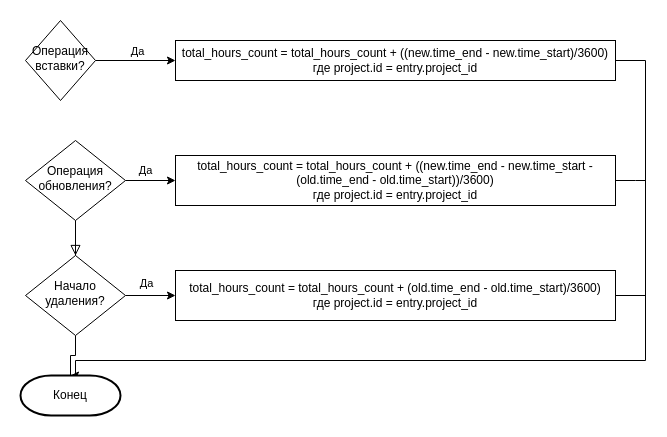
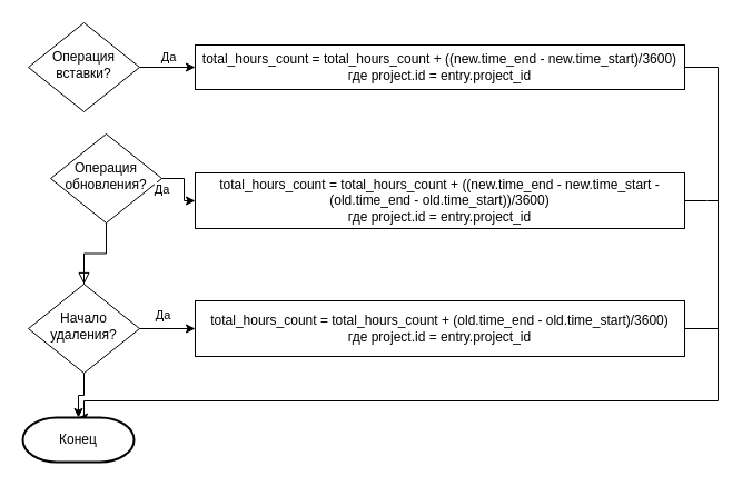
- <mxCell id="4" value="Операция вставки?" style="rhombus;whiteSpace=wrap;html=1;shadow=0;fontFamily=Helvetica;fontSize=12;align=center;strokeWidth=1;spacing=6;spacingTop=-4;" parent="1" vertex="1"><mxGeometry x="25" y="20" width="70" height="80" as="geometry" /></mxCell>
+ <mxCell id="4" value="Операция вставки?" style="rhombus;whiteSpace=wrap;html=1;shadow=0;fontFamily=Helvetica;fontSize=12;align=center;strokeWidth=1;spacing=6;spacingTop=-4;" parent="1" vertex="1"><mxGeometry x="25" y="20" width="100" height="80" as="geometry" /></mxCell>
- <mxCell id="7" value="Операция обновления?" style="rhombus;whiteSpace=wrap;html=1;shadow=0;fontFamily=Helvetica;fontSize=12;align=center;strokeWidth=1;spacing=6;spacingTop=-4;" parent="1" vertex="1"><mxGeometry x="25" y="140" width="100" height="80" as="geometry" /></mxCell>
+ <mxCell id="7" value="Операция обновления?" style="rhombus;whiteSpace=wrap;html=1;shadow=0;fontFamily=Helvetica;fontSize=12;align=center;strokeWidth=1;spacing=6;spacingTop=-4;" parent="1" vertex="1"><mxGeometry x="45" y="120" width="100" height="80" as="geometry" /></mxCell>
- <mxCell id="9" style="edgeStyle=orthogonalEdgeStyle;rounded=0;orthogonalLoop=1;jettySize=auto;html=1;entryX=0.5;entryY=0;entryDx=0;entryDy=0;entryPerimeter=0;endArrow=none;" edge="1" parent="1" source="20" target="16"><mxGeometry relative="1" as="geometry" /></mxCell>
+ <mxCell id="9" style="edgeStyle=orthogonalEdgeStyle;rounded=0;orthogonalLoop=1;jettySize=auto;html=1;entryX=0.5;entryY=0;entryDx=0;entryDy=0;entryPerimeter=0;" edge="1" parent="1" source="20" target="16"><mxGeometry relative="1" as="geometry" /></mxCell>
